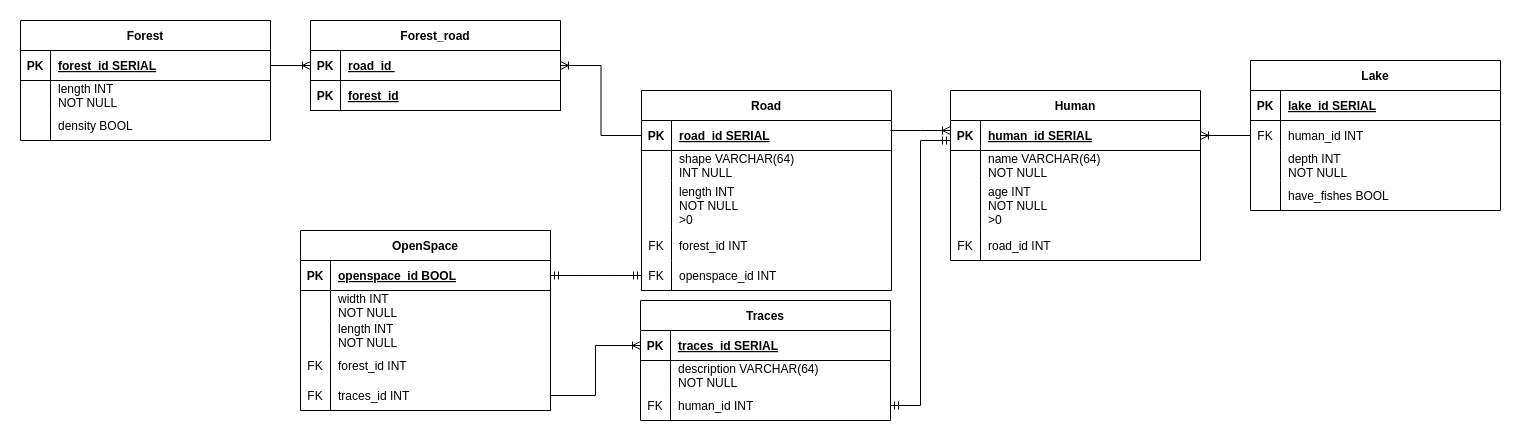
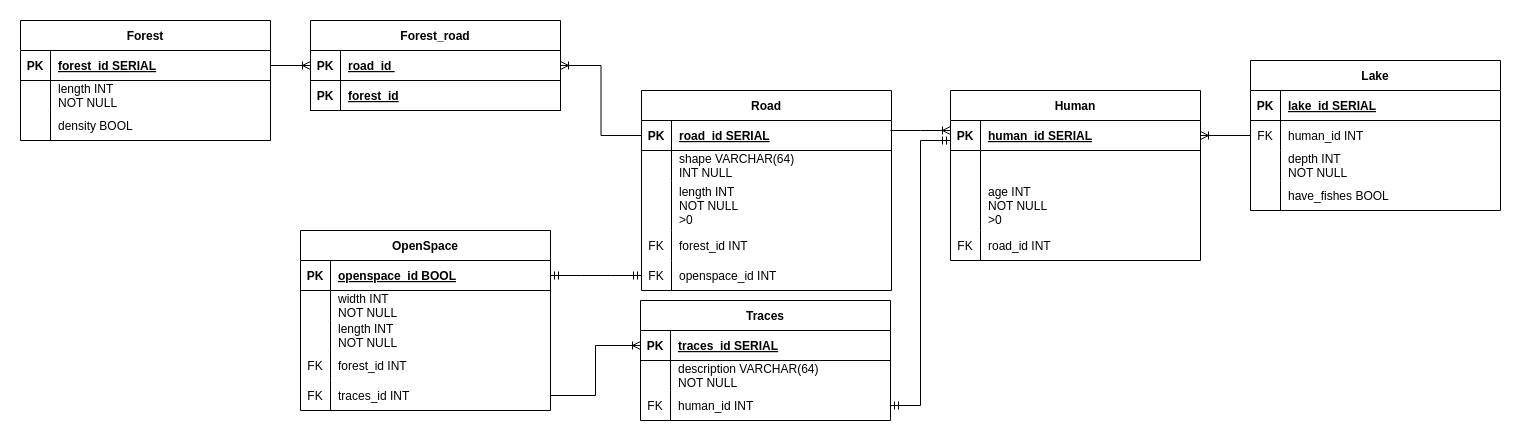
- <mxCell id="8" value="name VARCHAR(64)&#10;NOT NULL" style="shape=partialRectangle;overflow=hidden;connectable=0;fillColor=none;top=0;left=0;bottom=0;right=0;align=left;spacingLeft=6;" parent="6" vertex="1"><mxGeometry x="30" width="220" height="30" as="geometry"><mxRectangle width="220" height="30" as="alternateBounds" /></mxGeometry></mxCell>
